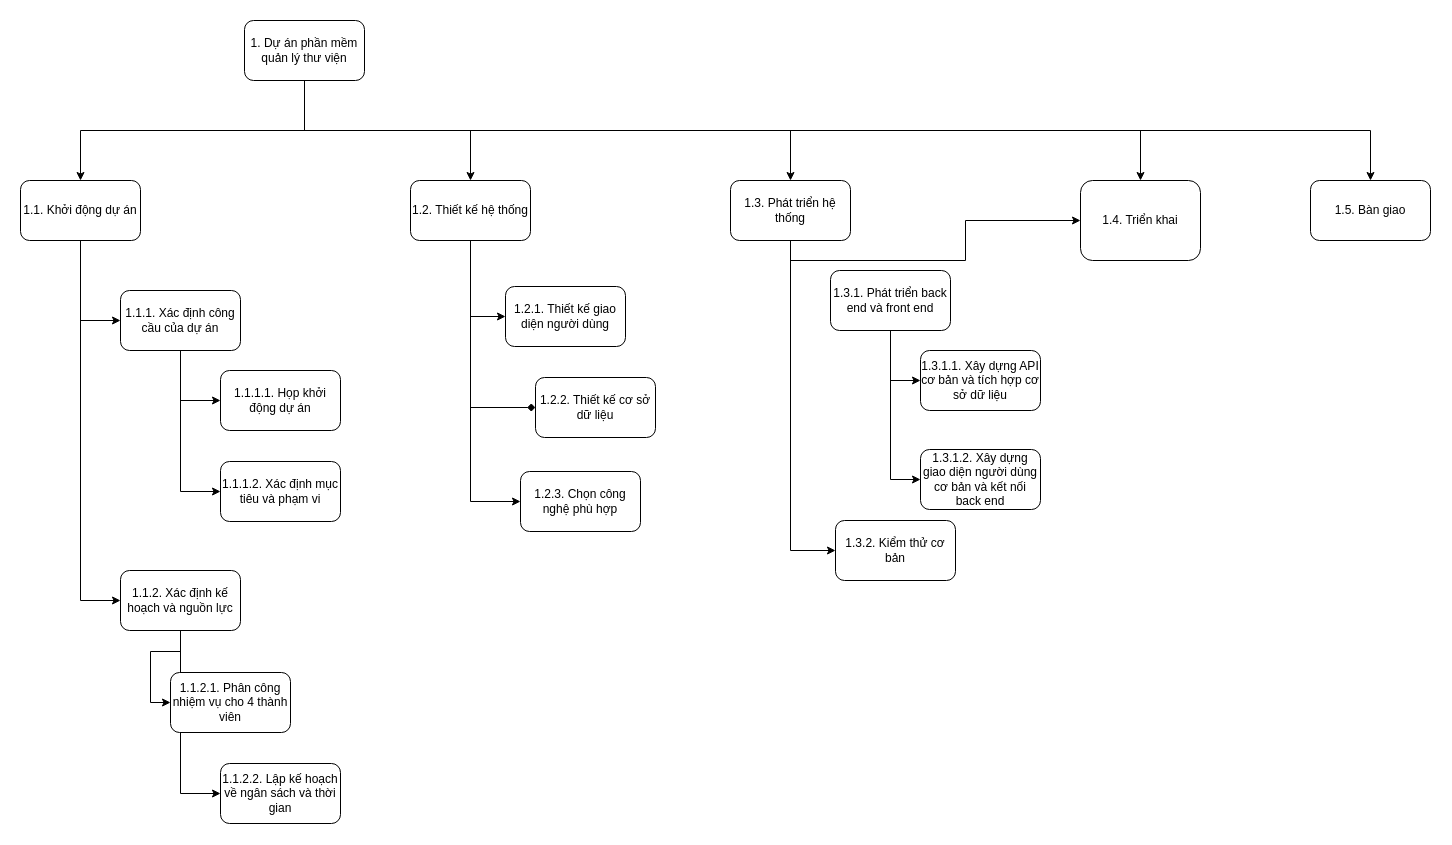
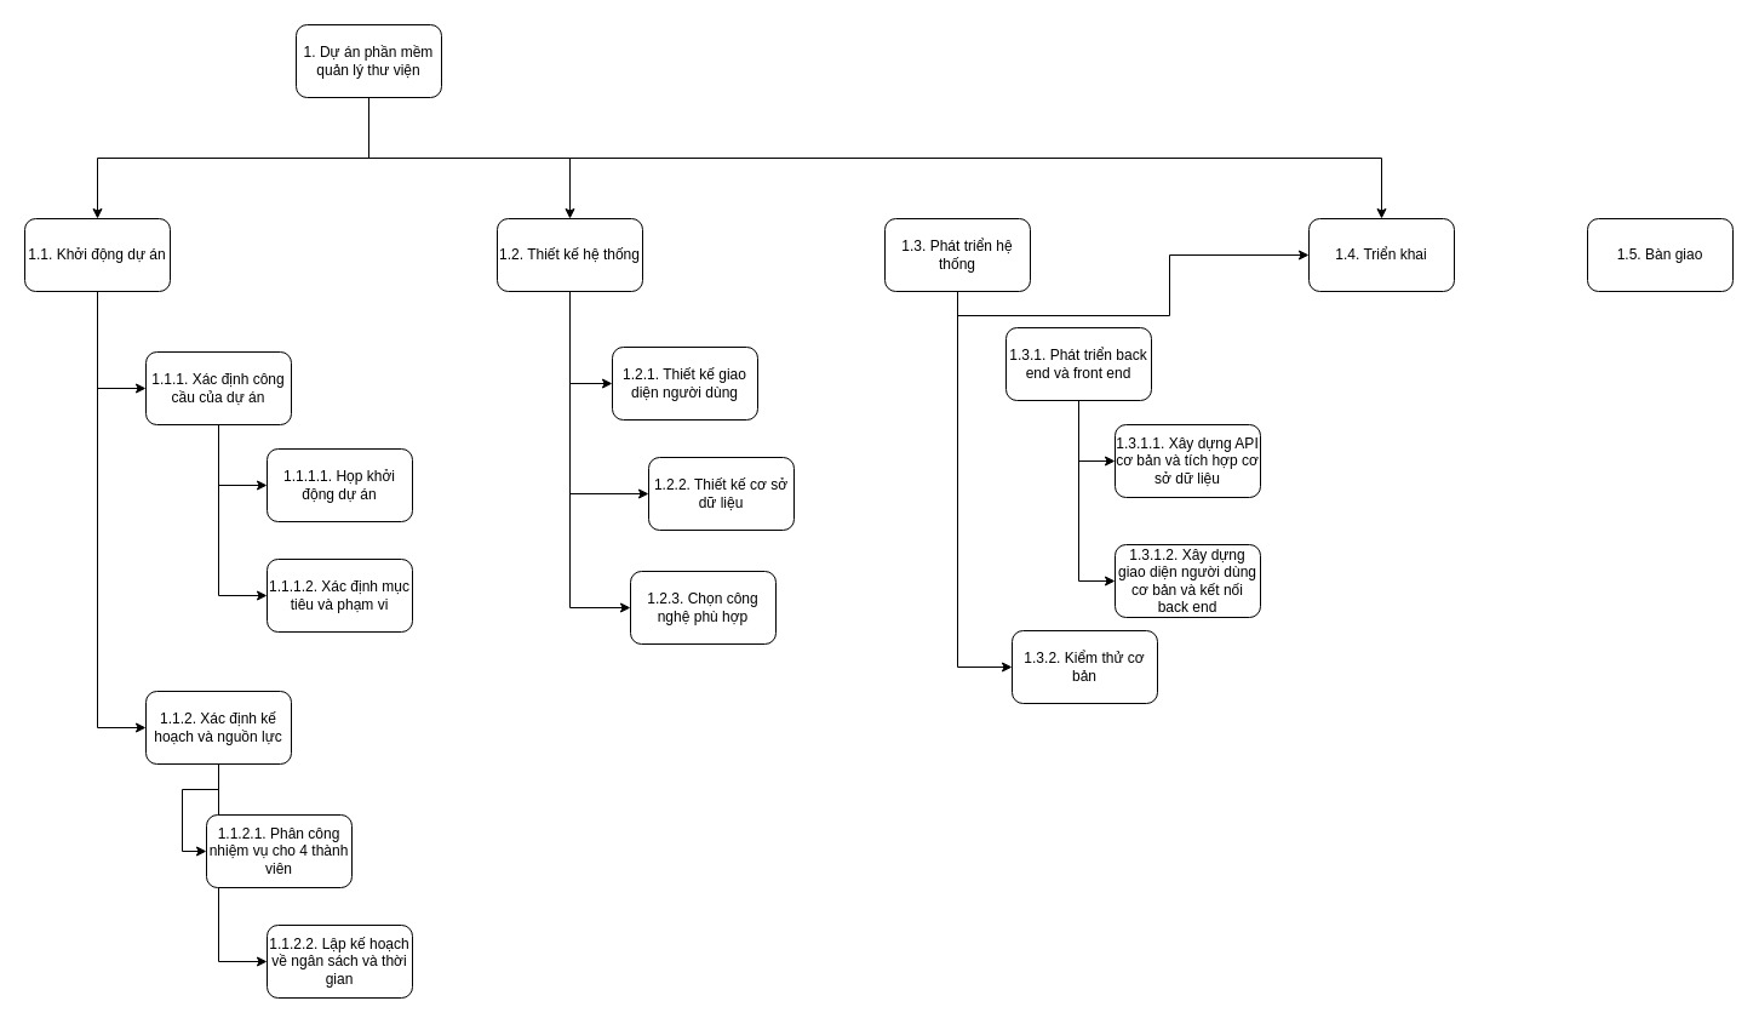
- <mxCell id="6" style="edgeStyle=orthogonalEdgeStyle;rounded=0;orthogonalLoop=1;jettySize=auto;html=1;exitX=0.5;exitY=1;exitDx=0;exitDy=0;entryX=0.5;entryY=0;entryDx=0;entryDy=0;" edge="1" parent="1" source="7" target="19"><mxGeometry relative="1" as="geometry" /></mxCell>
- <mxCell id="4" style="edgeStyle=orthogonalEdgeStyle;rounded=0;orthogonalLoop=1;jettySize=auto;html=1;exitX=0.5;exitY=1;exitDx=0;exitDy=0;entryX=0.5;entryY=0;entryDx=0;entryDy=0;" edge="1" parent="1" source="7" target="17"><mxGeometry relative="1" as="geometry" /></mxCell>
- <mxCell id="18" value="&lt;div&gt;1.4. Triển khai&lt;/div&gt;" style="rounded=1;whiteSpace=wrap;html=1;" vertex="1" parent="1"><mxGeometry x="1080" y="180" width="120" height="80" as="geometry" /></mxCell>
+ <mxCell id="18" value="&lt;div&gt;1.4. Triển khai&lt;/div&gt;" style="rounded=1;whiteSpace=wrap;html=1;" vertex="1" parent="1"><mxGeometry x="1080" y="180" width="120" height="60" as="geometry" /></mxCell>
- <mxCell id="12" style="edgeStyle=orthogonalEdgeStyle;rounded=0;orthogonalLoop=1;jettySize=auto;html=1;exitX=0.5;exitY=1;exitDx=0;exitDy=0;entryX=0;entryY=0.5;entryDx=0;entryDy=0;endArrow=diamond;" edge="1" parent="1" source="14" target="31"><mxGeometry relative="1" as="geometry" /></mxCell>
+ <mxCell id="12" style="edgeStyle=orthogonalEdgeStyle;rounded=0;orthogonalLoop=1;jettySize=auto;html=1;exitX=0.5;exitY=1;exitDx=0;exitDy=0;entryX=0;entryY=0.5;entryDx=0;entryDy=0;" edge="1" parent="1" source="14" target="31"><mxGeometry relative="1" as="geometry" /></mxCell>
